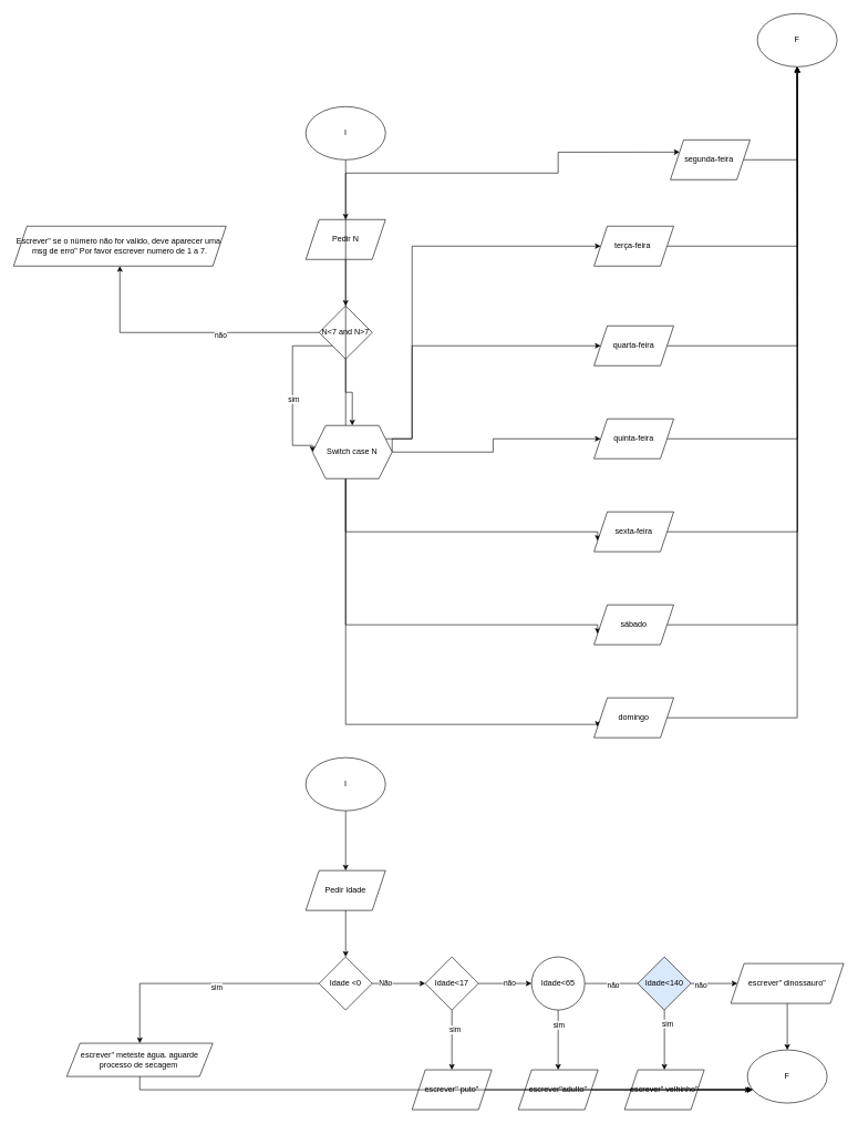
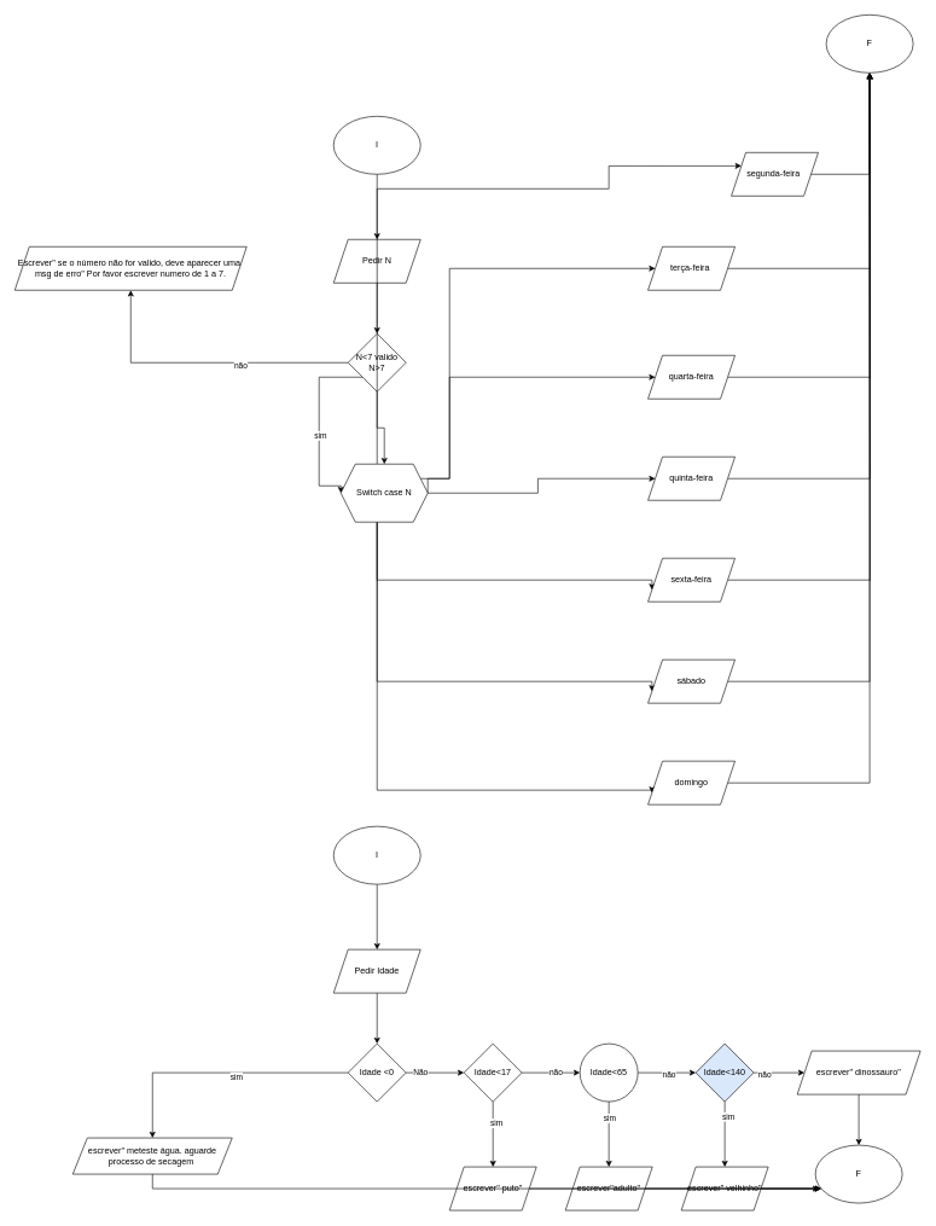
- <mxCell id="11" value="N&amp;lt;7 and N&amp;gt;7" style="rhombus;whiteSpace=wrap;html=1;" vertex="1" parent="1"><mxGeometry x="480" y="460" width="80" height="80" as="geometry" /></mxCell>
+ <mxCell id="11" value="N&amp;lt;7 valido N&amp;gt;7" style="rhombus;whiteSpace=wrap;html=1;" vertex="1" parent="1"><mxGeometry x="480" y="460" width="80" height="80" as="geometry" /></mxCell>
- <mxCell id="50" value="" style="edgeStyle=orthogonalEdgeStyle;rounded=0;orthogonalLoop=1;jettySize=auto;html=1;endArrow=none;" edge="1" parent="1" source="54" target="59"><mxGeometry relative="1" as="geometry" /></mxCell>
+ <mxCell id="50" value="" style="edgeStyle=orthogonalEdgeStyle;rounded=0;orthogonalLoop=1;jettySize=auto;html=1;" edge="1" parent="1" source="54" target="59"><mxGeometry relative="1" as="geometry" /></mxCell>
